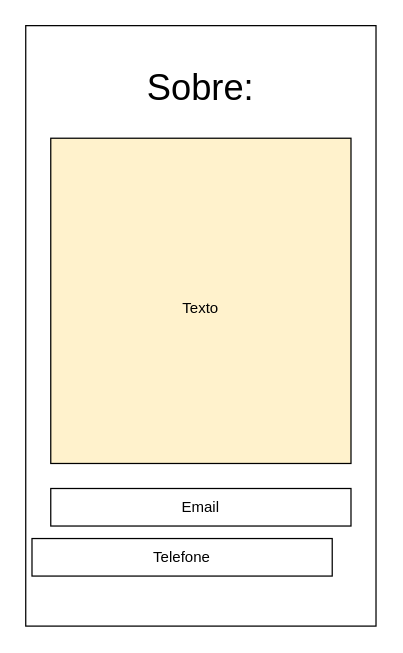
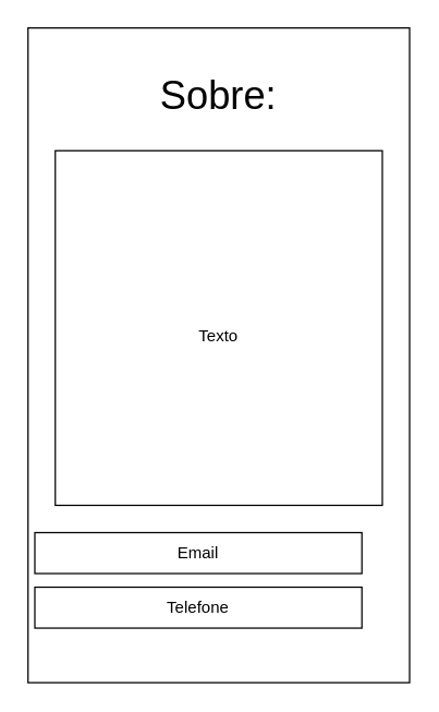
- <mxCell id="4" value="&lt;font style=&quot;font-size: 12px&quot;&gt;Texto&lt;/font&gt;" style="rounded=0;whiteSpace=wrap;html=1;fontSize=29;fillColor=#fff2cc;" vertex="1" parent="1"><mxGeometry x="40" y="110" width="240" height="260" as="geometry" /></mxCell>
+ <mxCell id="4" value="&lt;font style=&quot;font-size: 12px&quot;&gt;Texto&lt;/font&gt;" style="rounded=0;whiteSpace=wrap;html=1;fontSize=29;" vertex="1" parent="1"><mxGeometry x="40" y="110" width="240" height="260" as="geometry" /></mxCell>
- <mxCell id="5" value="Email" style="rounded=0;whiteSpace=wrap;html=1;fontSize=12;" vertex="1" parent="1"><mxGeometry x="40" y="390" width="240" height="30" as="geometry" /></mxCell>
+ <mxCell id="5" value="Email" style="rounded=0;whiteSpace=wrap;html=1;fontSize=12;" vertex="1" parent="1"><mxGeometry x="25" y="390" width="240" height="30" as="geometry" /></mxCell>
